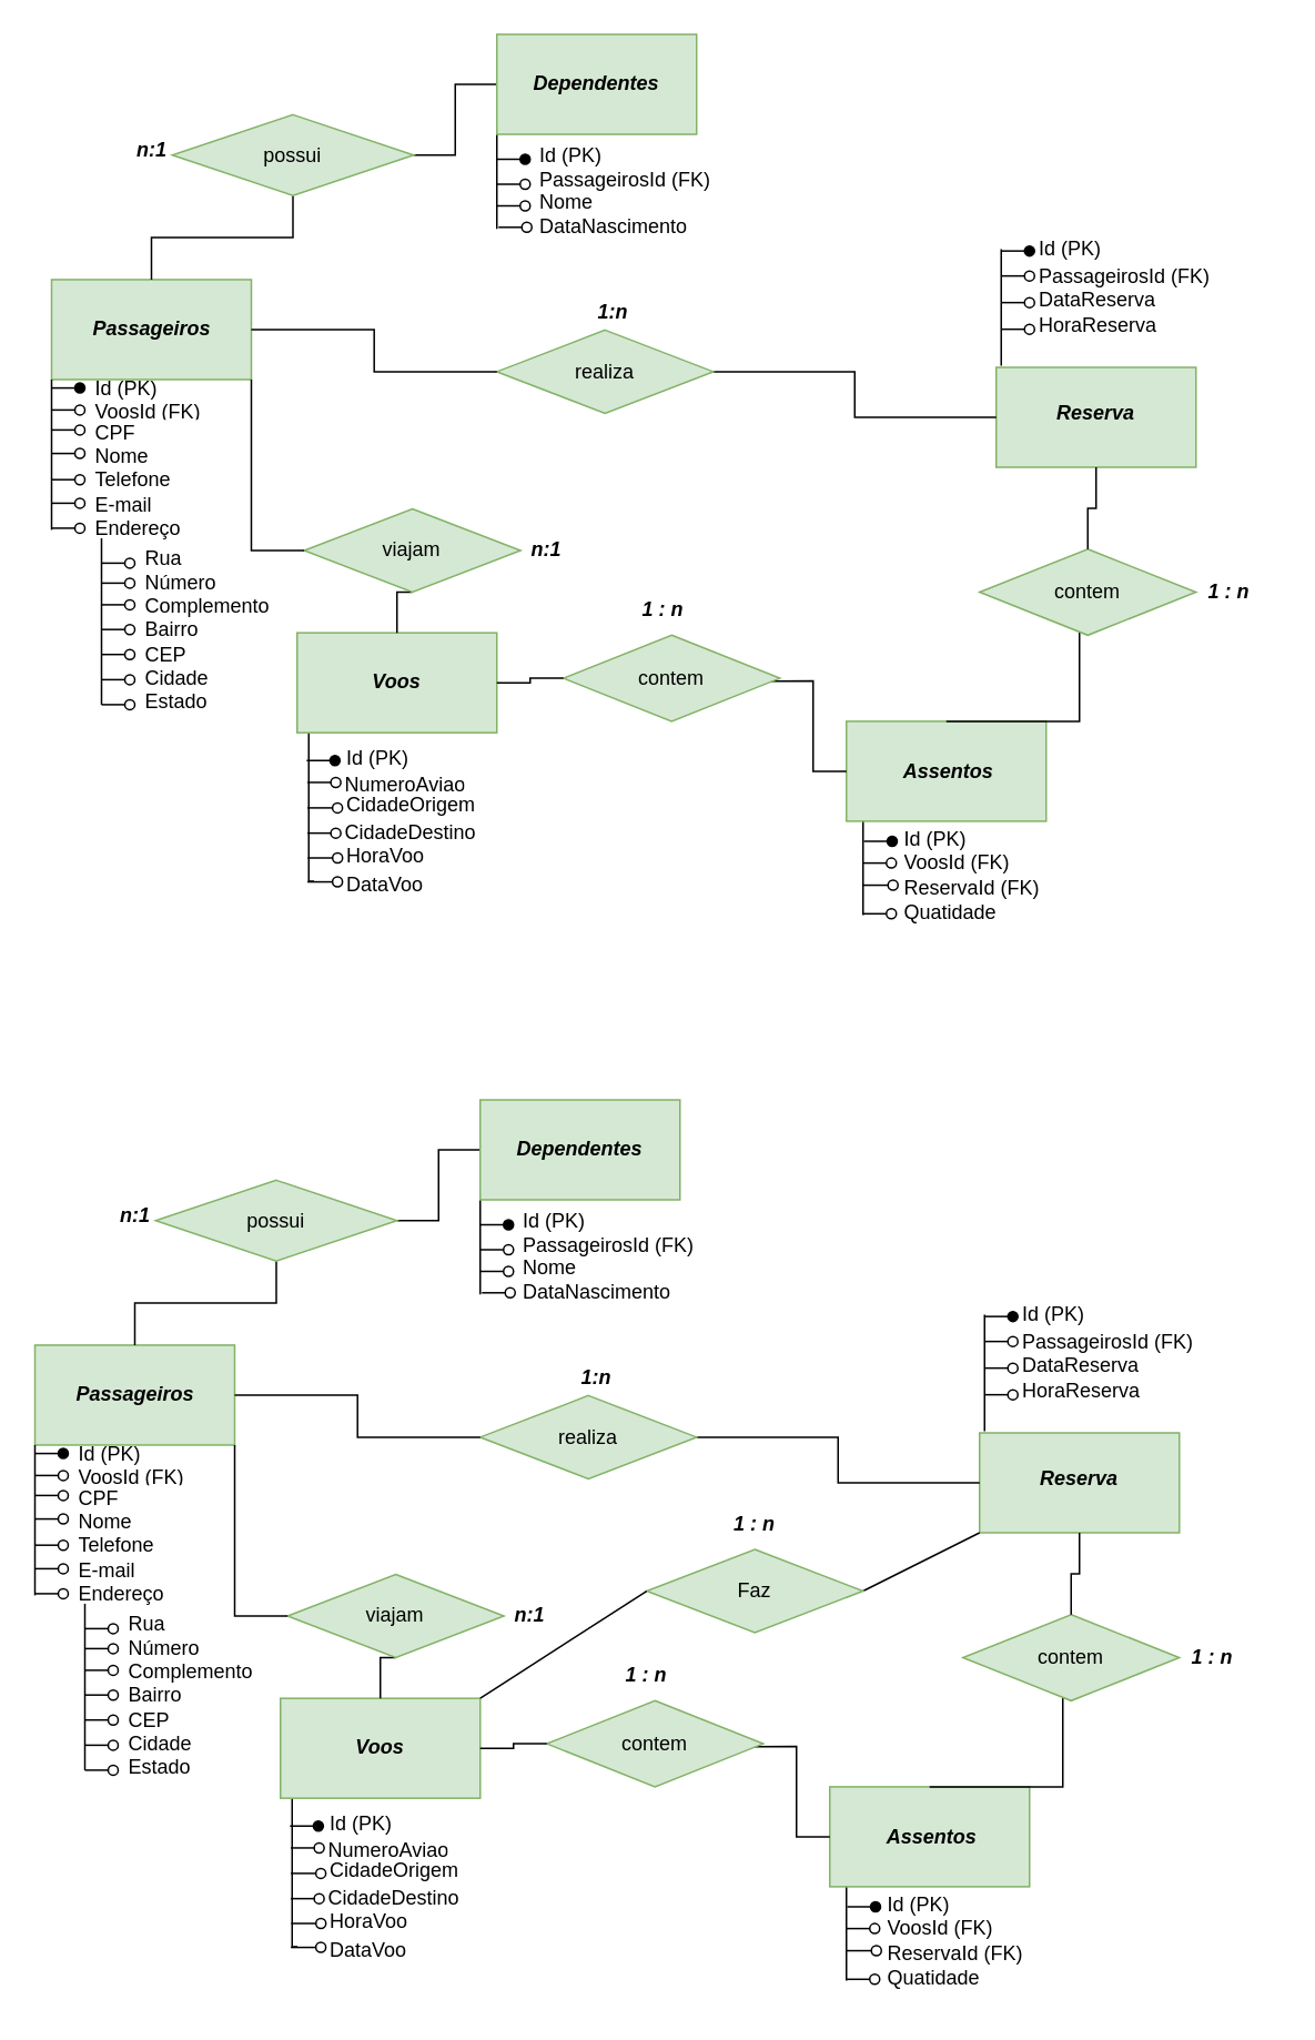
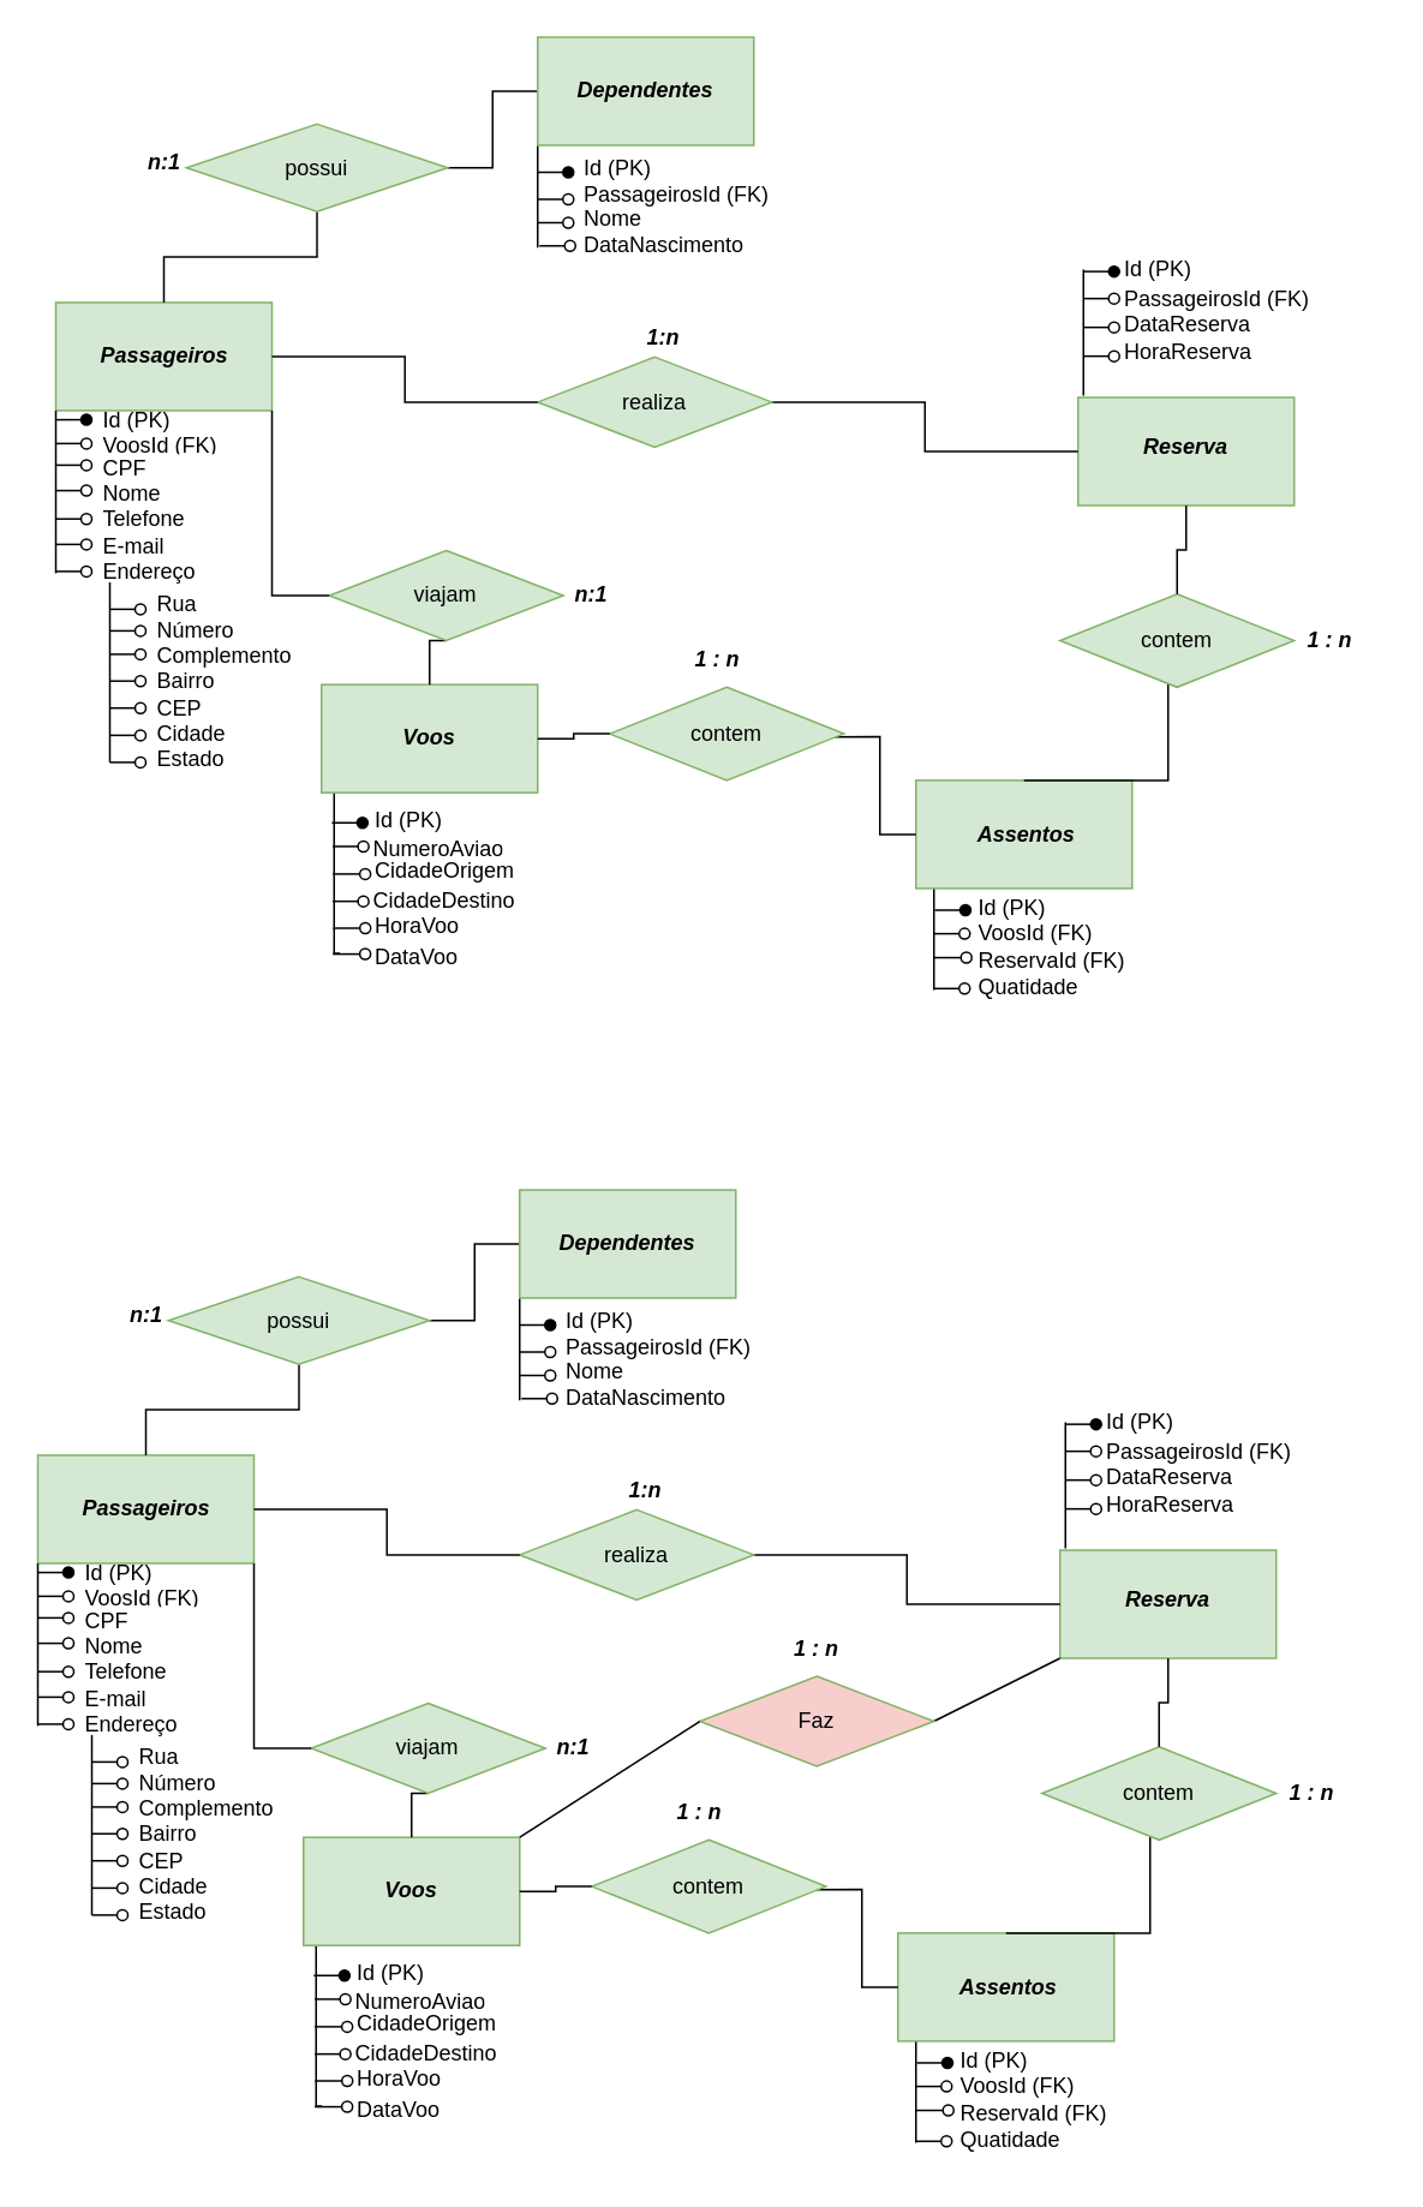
- <mxCell id="181" value="Faz" style="rhombus;whiteSpace=wrap;html=1;fillColor=#d5e8d4;strokeColor=#82b366;container=1;" vertex="1" parent="1"><mxGeometry x="388" y="930.01" width="130" height="50" as="geometry" /></mxCell>
+ <mxCell id="181" value="Faz" style="rhombus;whiteSpace=wrap;html=1;fillColor=#f8cecc;strokeColor=#82b366;container=1;" vertex="1" parent="1"><mxGeometry x="388" y="930.01" width="130" height="50" as="geometry" /></mxCell>
